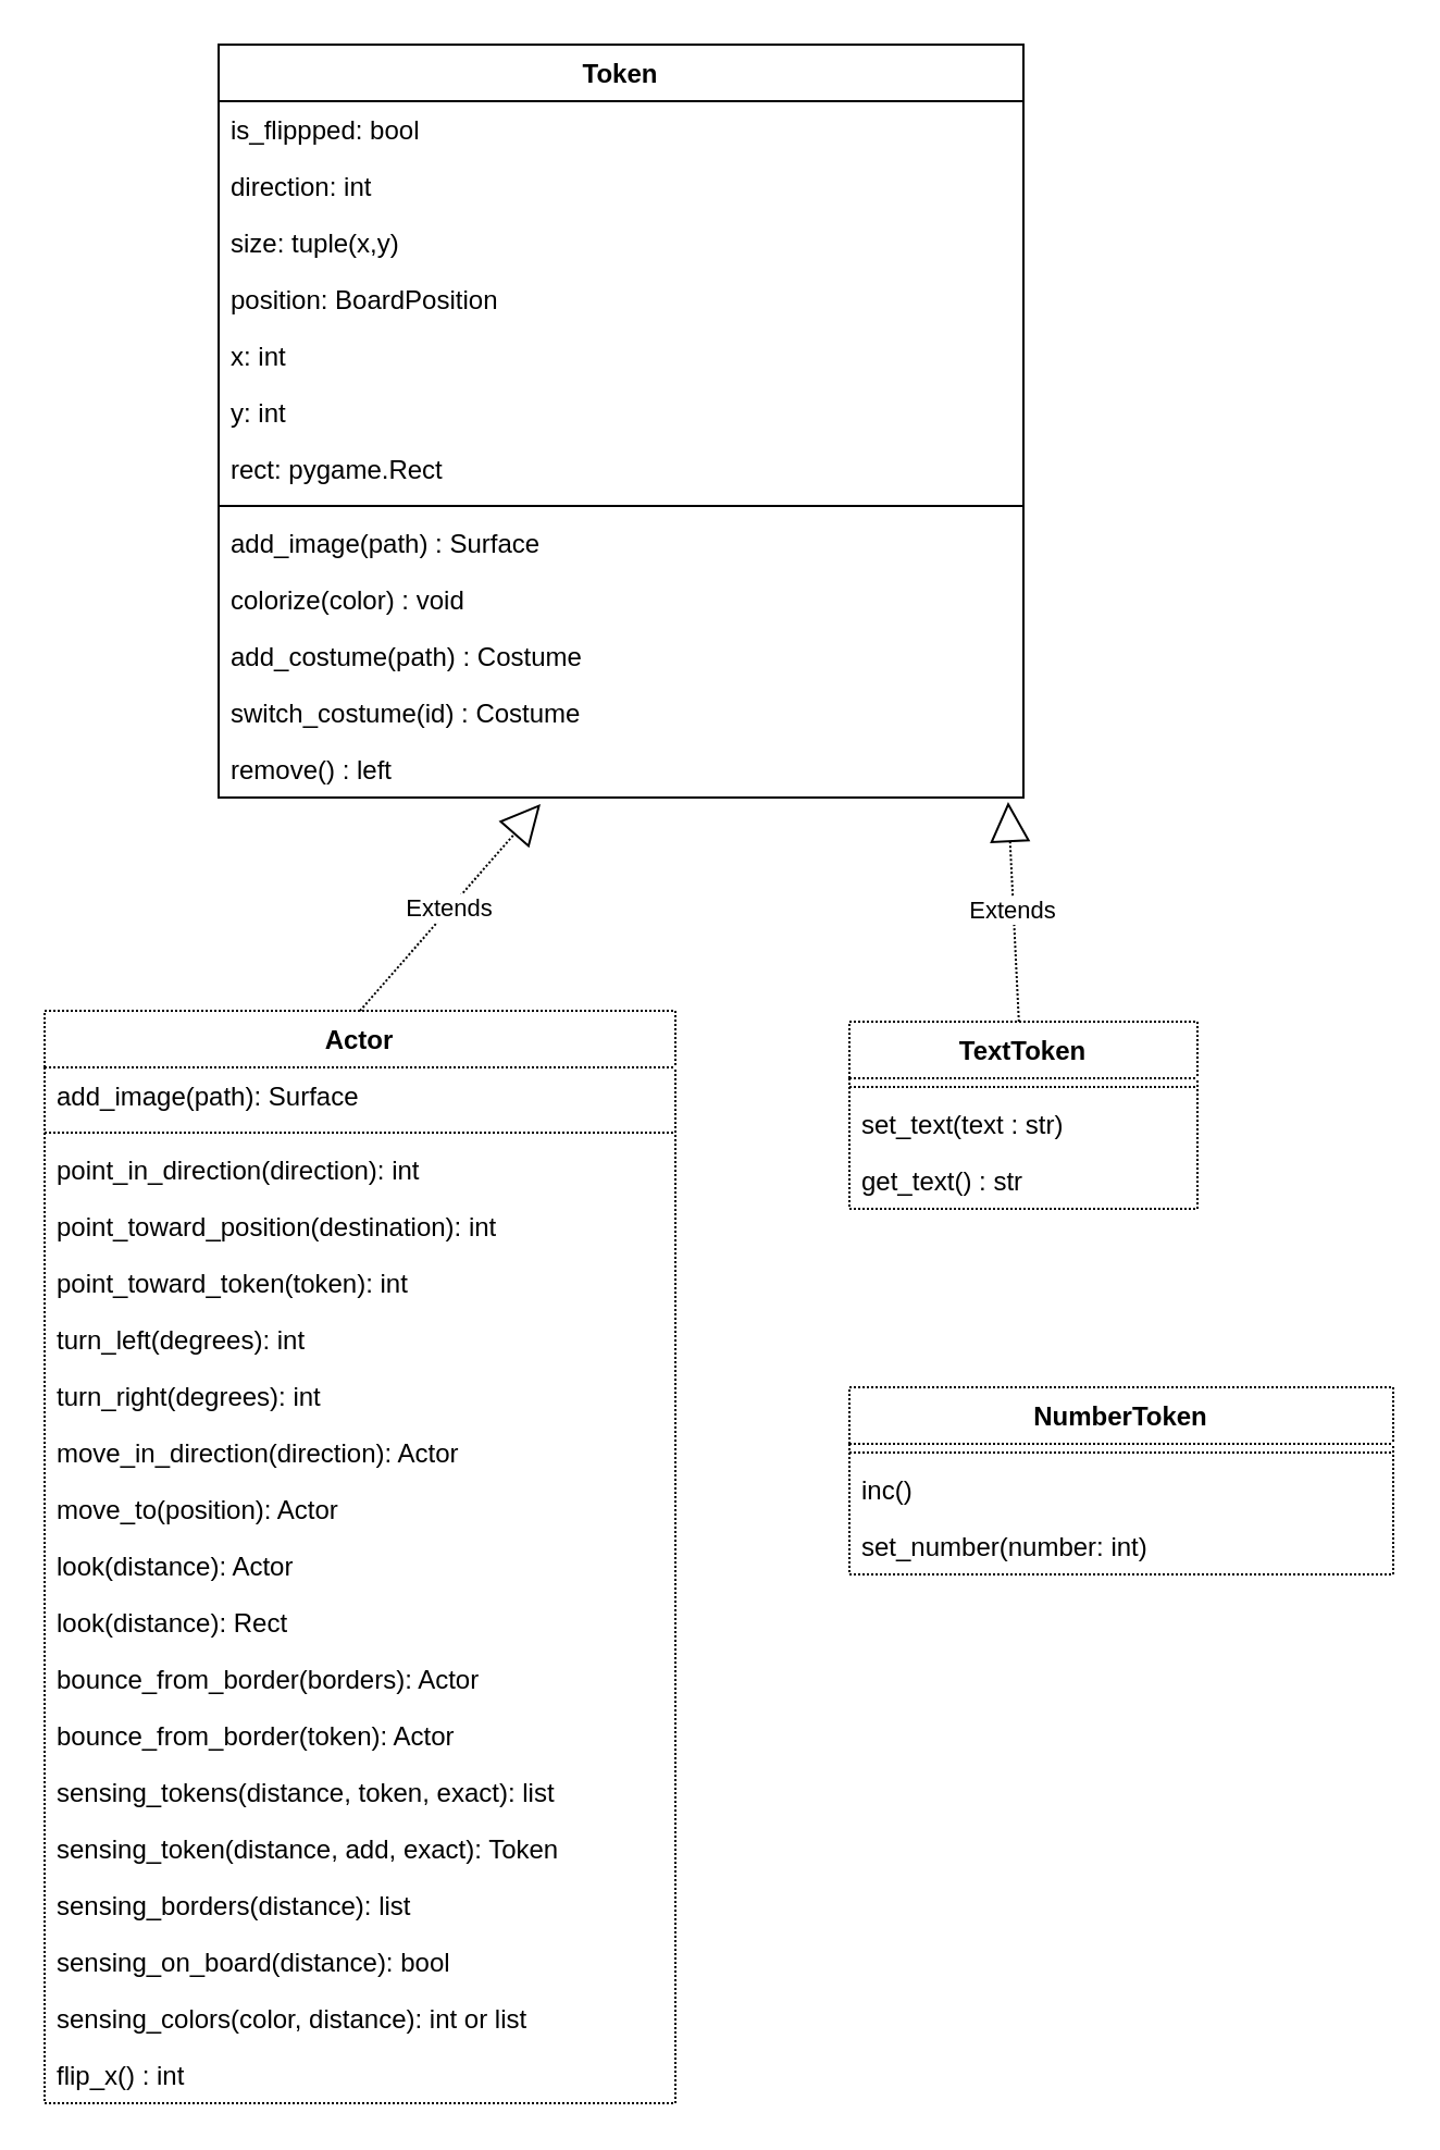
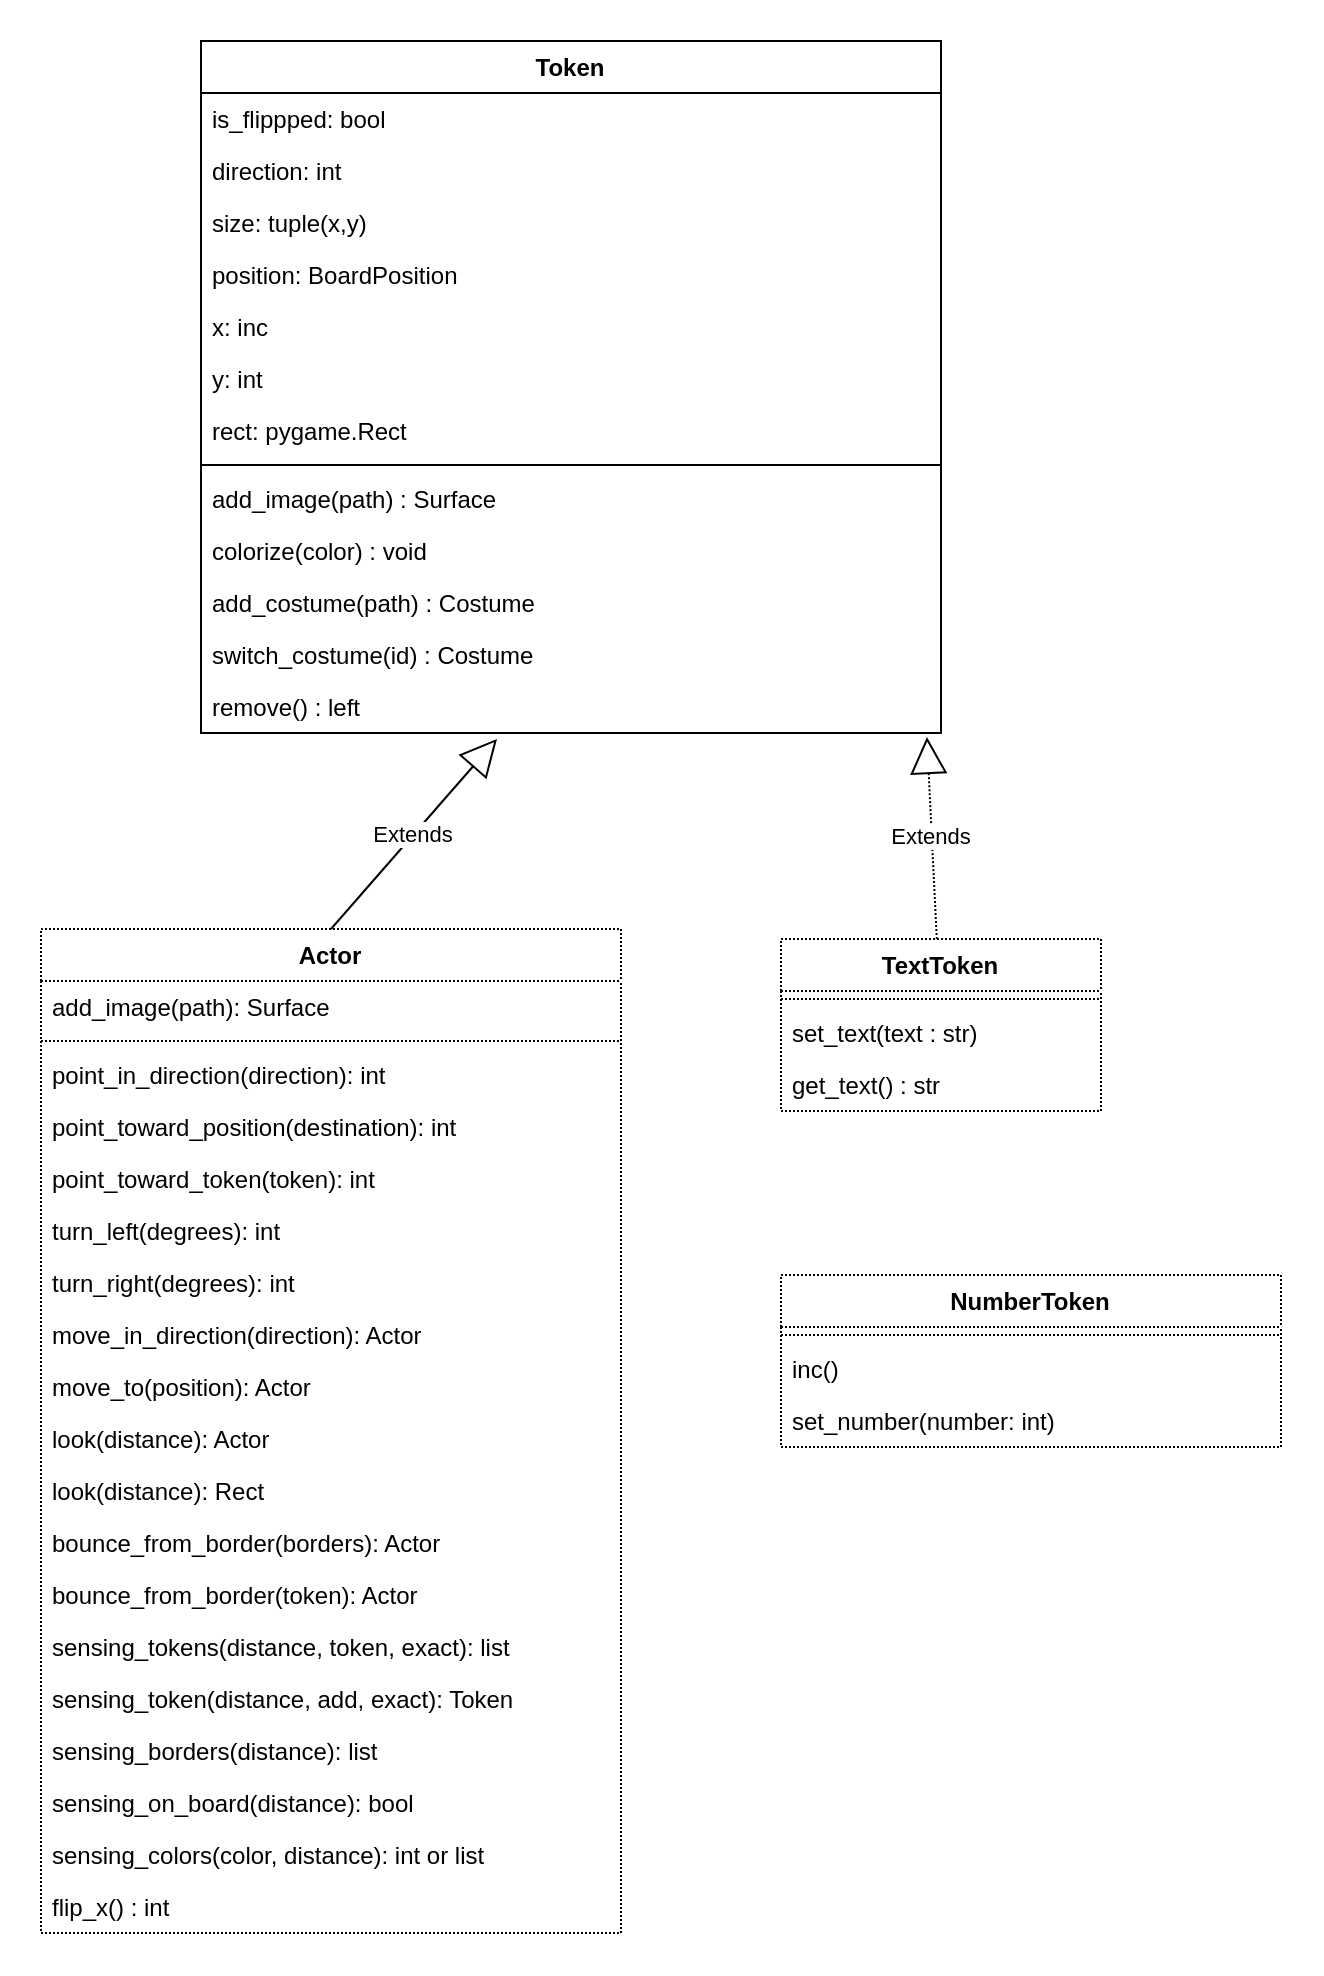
- <mxCell id="7" value="x: int" style="text;strokeColor=none;fillColor=none;align=left;verticalAlign=top;spacingLeft=4;spacingRight=4;overflow=hidden;rotatable=0;points=[[0,0.5],[1,0.5]];portConstraint=eastwest;" parent="2" vertex="1"><mxGeometry y="130" width="370" height="26" as="geometry" /></mxCell>
+ <mxCell id="7" value="x: inc" style="text;strokeColor=none;fillColor=none;align=left;verticalAlign=top;spacingLeft=4;spacingRight=4;overflow=hidden;rotatable=0;points=[[0,0.5],[1,0.5]];portConstraint=eastwest;" parent="2" vertex="1"><mxGeometry y="130" width="370" height="26" as="geometry" /></mxCell>
- <mxCell id="44" value="Extends" style="endArrow=block;endSize=16;endFill=0;html=1;exitX=0.5;exitY=0;exitDx=0;exitDy=0;entryX=0.4;entryY=1.115;entryDx=0;entryDy=0;entryPerimeter=0;dashed=1;dashPattern=1 1;strokeColor=#000000;fontColor=#000000;" parent="1" source="16" target="15" edge="1"><mxGeometry width="160" relative="1" as="geometry"><mxPoint x="190" y="469" as="sourcePoint" /><mxPoint x="214" y="498" as="targetPoint" /></mxGeometry></mxCell>
+ <mxCell id="44" value="Extends" style="endArrow=block;endSize=16;endFill=0;html=1;exitX=0.5;exitY=0;exitDx=0;exitDy=0;entryX=0.4;entryY=1.115;entryDx=0;entryDy=0;entryPerimeter=0;dashed=0;dashPattern=1 1;strokeColor=#000000;fontColor=#000000;" parent="1" source="16" target="15" edge="1"><mxGeometry width="160" relative="1" as="geometry"><mxPoint x="190" y="469" as="sourcePoint" /><mxPoint x="214" y="498" as="targetPoint" /></mxGeometry></mxCell>
